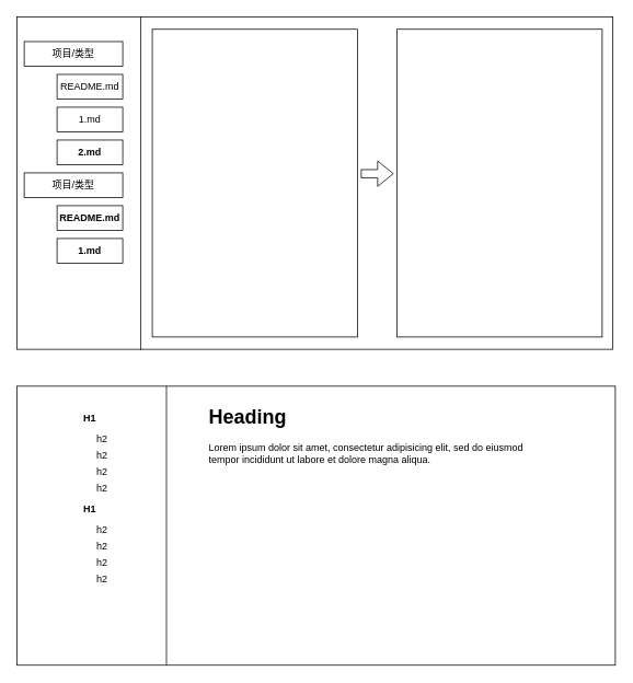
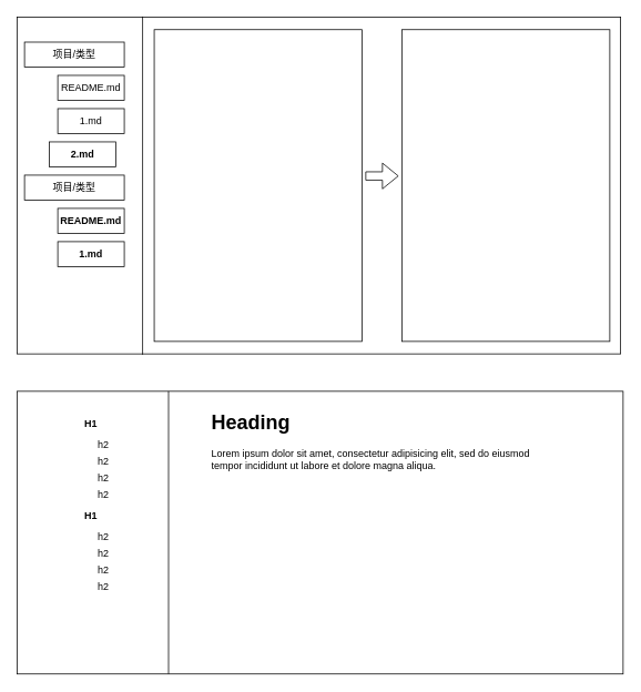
- <mxCell id="7" value="2.md" style="rounded=0;whiteSpace=wrap;html=1;fontStyle=1" vertex="1" parent="1"><mxGeometry x="69" y="170" width="80" height="30" as="geometry" /></mxCell>
+ <mxCell id="7" value="2.md" style="rounded=0;whiteSpace=wrap;html=1;fontStyle=1" vertex="1" parent="1"><mxGeometry x="59" y="170" width="80" height="30" as="geometry" /></mxCell>
